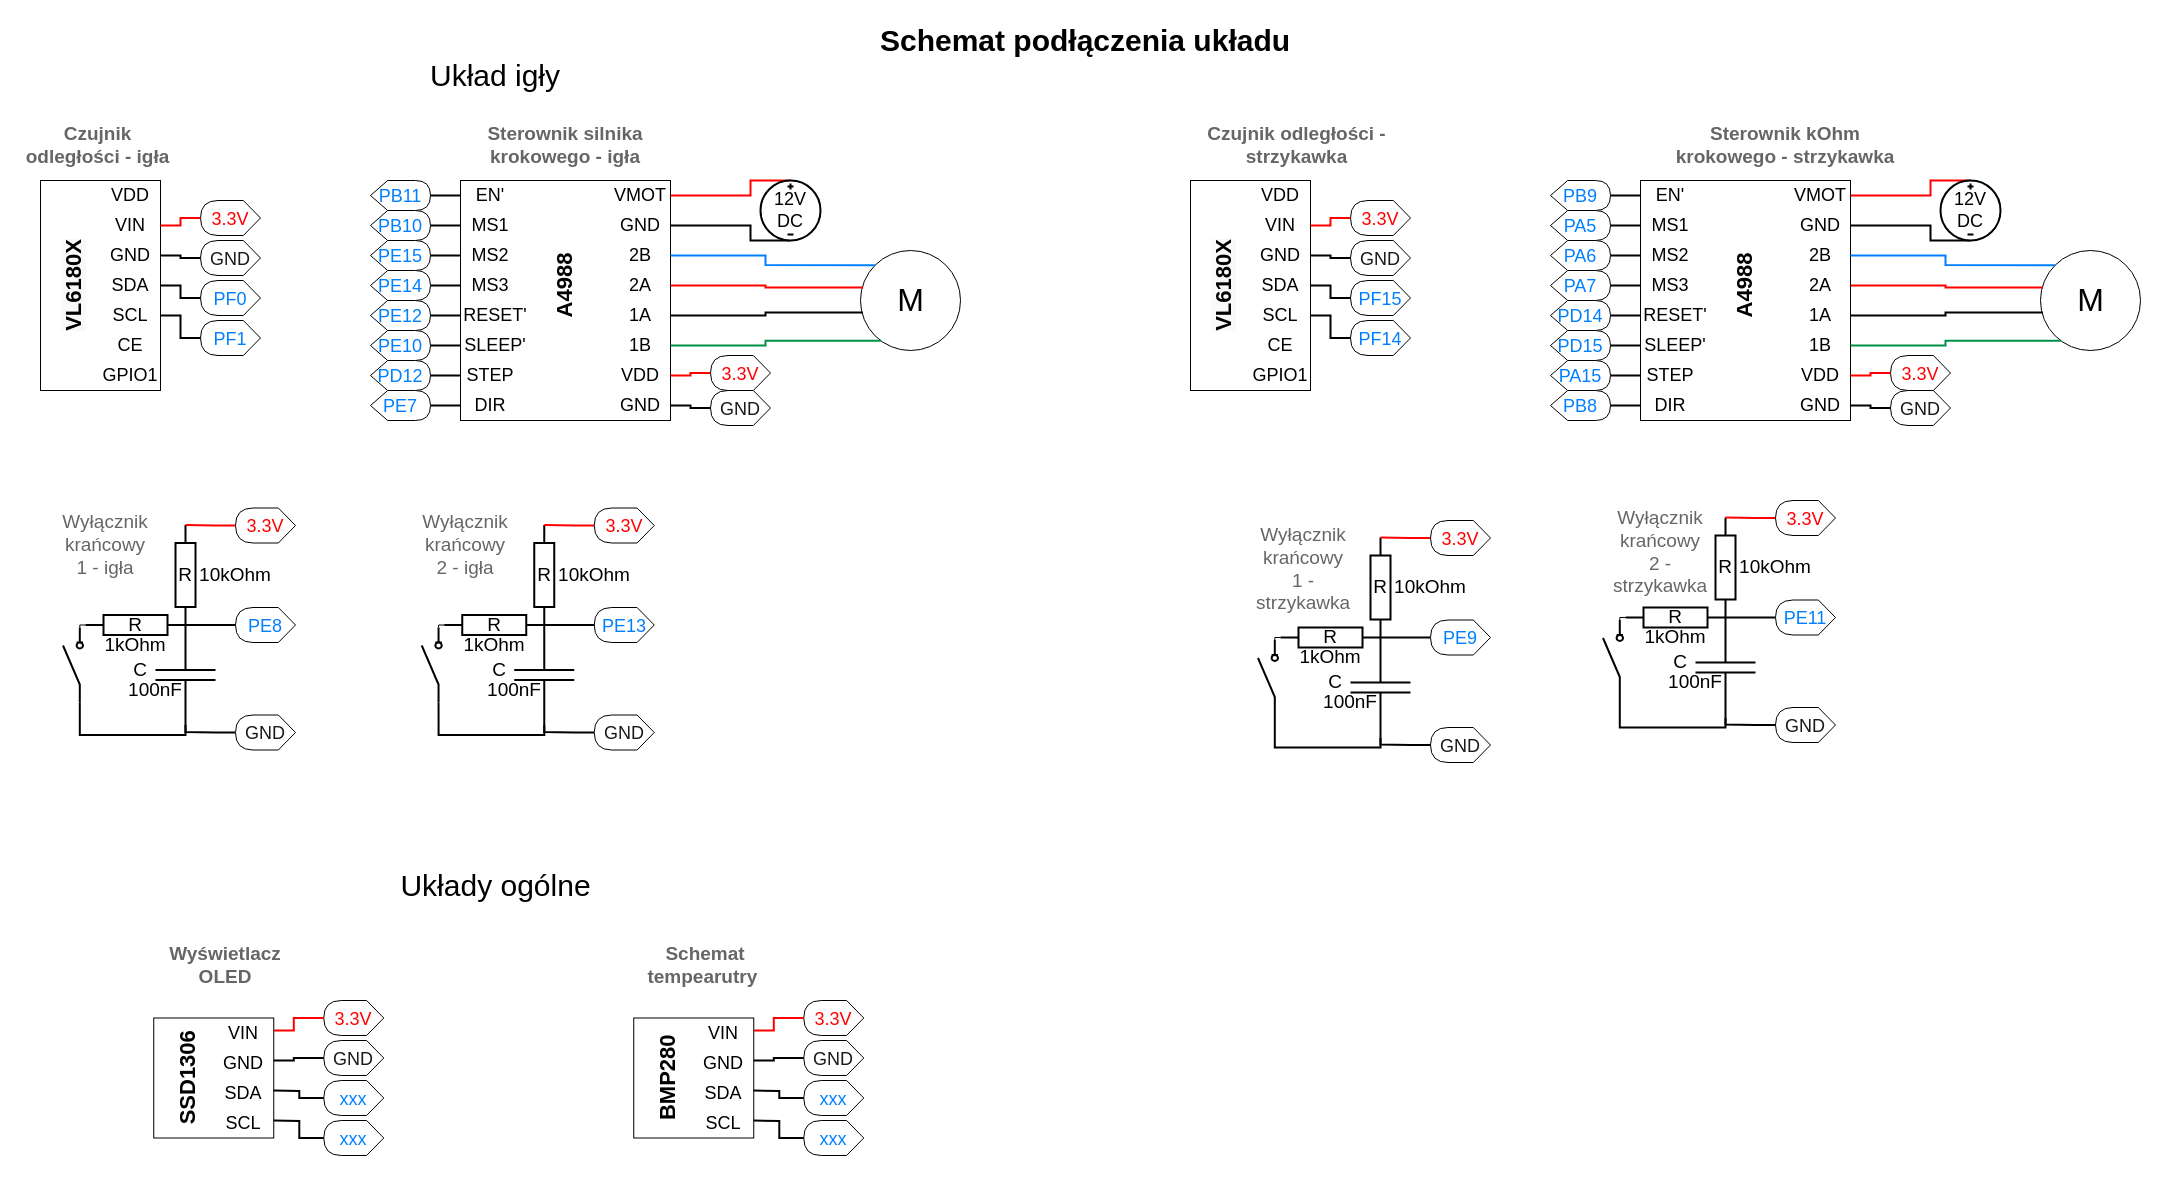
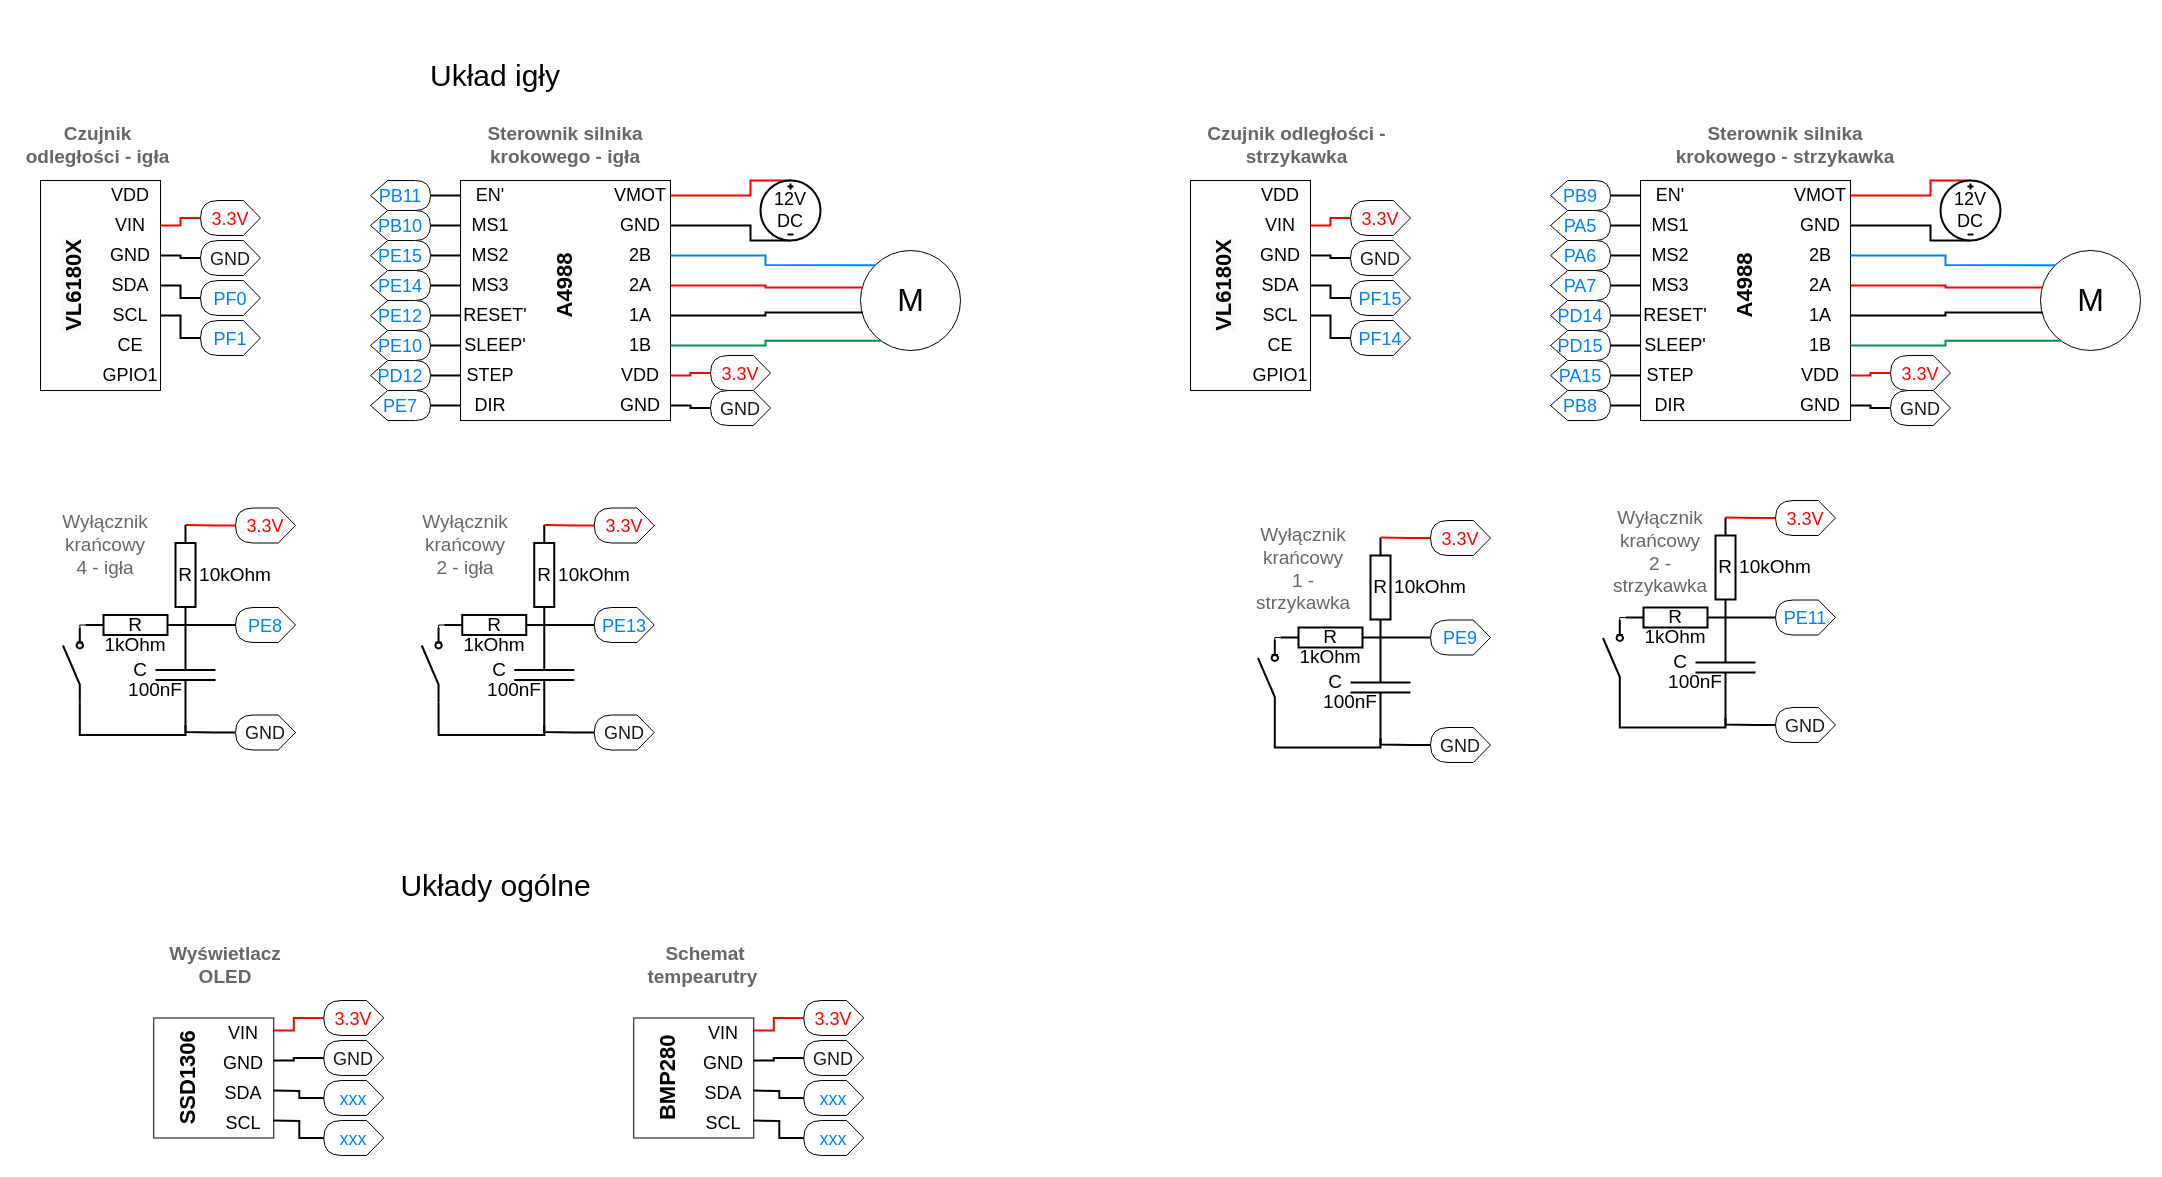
- <mxCell id="252" value="&lt;font size=&quot;1&quot; style=&quot;&quot;&gt;&lt;b style=&quot;font-size: 30px;&quot;&gt;Schemat podłączenia układu&lt;/b&gt;&lt;/font&gt;" style="text;html=1;strokeColor=none;fillColor=none;align=center;verticalAlign=middle;whiteSpace=wrap;rounded=0;" parent="1" vertex="1"><mxGeometry x="870" y="20" width="430" height="40" as="geometry" /></mxCell>
- <mxCell id="5" value="&lt;b&gt;&lt;font color=&quot;#666666&quot; style=&quot;font-size: 19px;&quot;&gt;Sterownik kOhm krokowego - strzykawka&lt;/font&gt;&lt;/b&gt;" style="text;html=1;strokeColor=none;fillColor=none;align=center;verticalAlign=middle;whiteSpace=wrap;rounded=0;fontSize=18;fontColor=#000000;" parent="1" vertex="1"><mxGeometry x="1670" y="130" width="230" height="30" as="geometry" /></mxCell>
+ <mxCell id="5" value="&lt;b&gt;&lt;font color=&quot;#666666&quot; style=&quot;font-size: 19px;&quot;&gt;Sterownik silnika krokowego - strzykawka&lt;/font&gt;&lt;/b&gt;" style="text;html=1;strokeColor=none;fillColor=none;align=center;verticalAlign=middle;whiteSpace=wrap;rounded=0;fontSize=18;fontColor=#000000;" parent="1" vertex="1"><mxGeometry x="1670" y="130" width="230" height="30" as="geometry" /></mxCell>
- <mxCell id="158" value="Wyłącznik krańcowy 1 - igła" style="text;html=1;strokeColor=none;fillColor=none;align=center;verticalAlign=middle;whiteSpace=wrap;rounded=0;fontSize=19;fontColor=#666666;" parent="139" vertex="1"><mxGeometry x="-2.5" width="90" height="74" as="geometry" /></mxCell>
+ <mxCell id="158" value="Wyłącznik krańcowy 4 - igła" style="text;html=1;strokeColor=none;fillColor=none;align=center;verticalAlign=middle;whiteSpace=wrap;rounded=0;fontSize=19;fontColor=#666666;" parent="139" vertex="1"><mxGeometry x="-2.5" width="90" height="74" as="geometry" /></mxCell>
